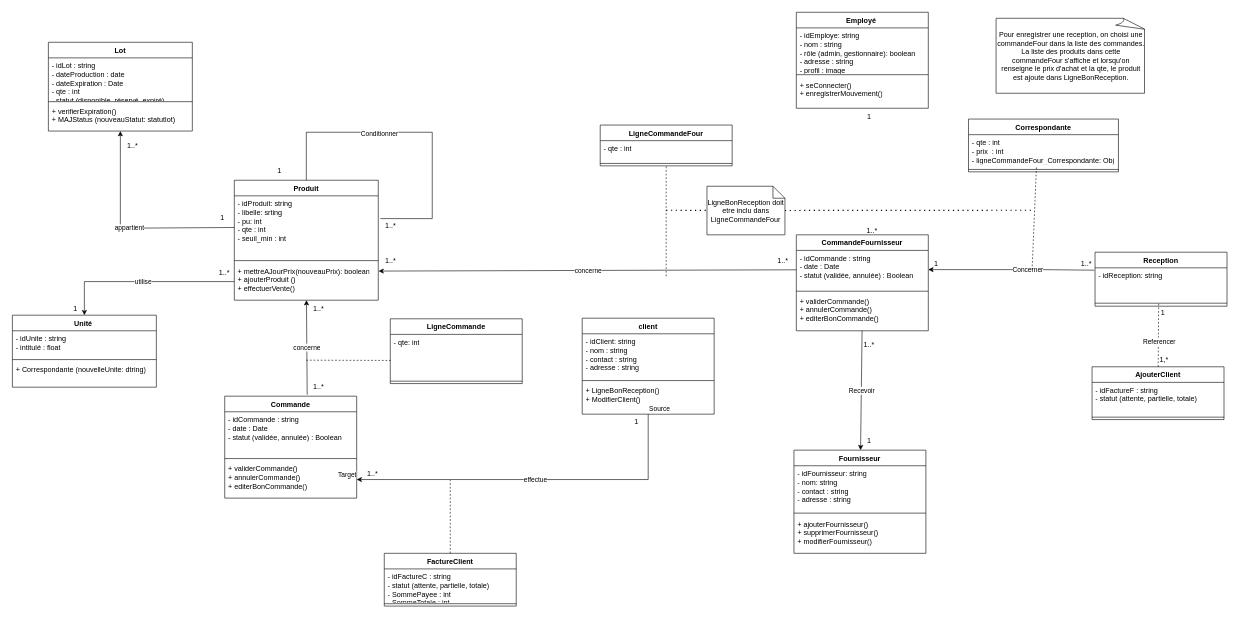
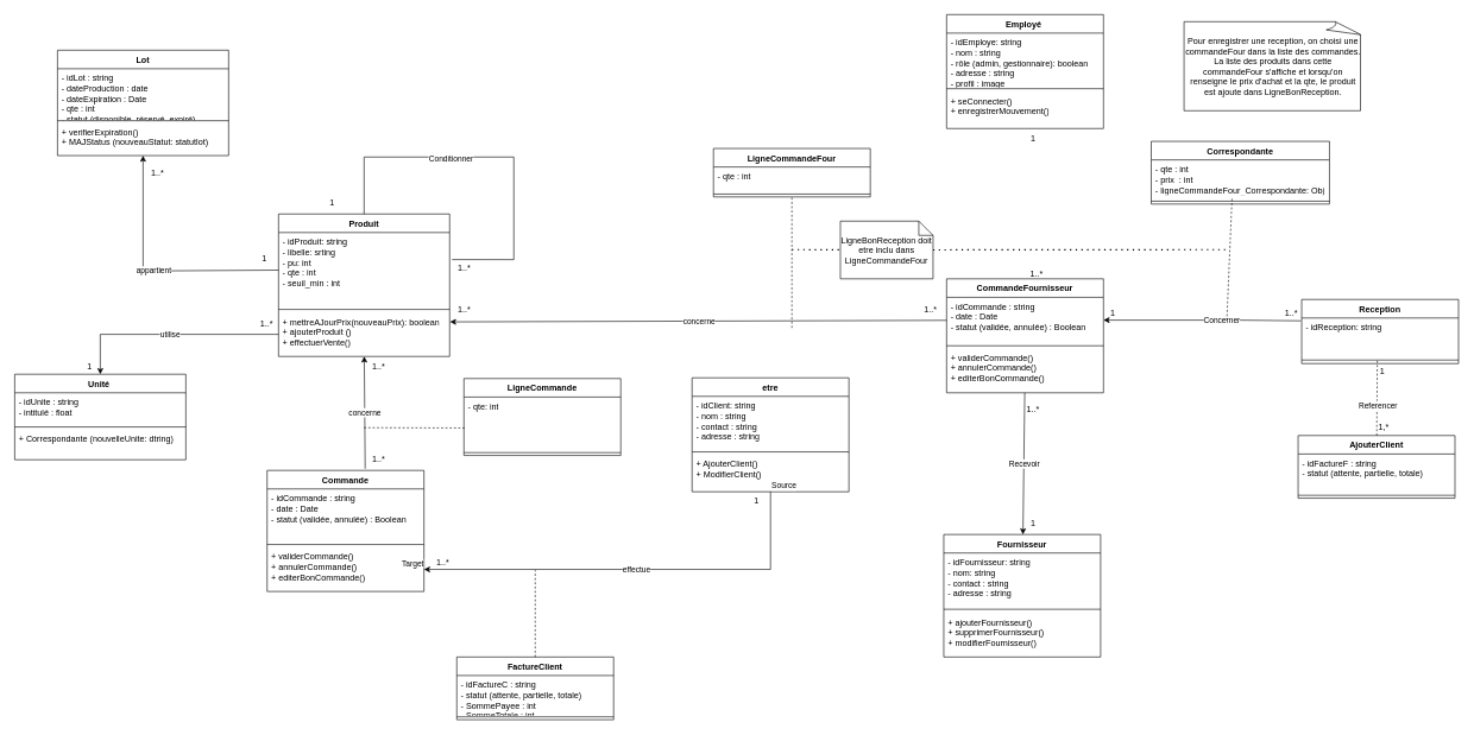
- <mxCell id="23" value="client" style="swimlane;fontStyle=1;align=center;verticalAlign=top;childLayout=stackLayout;horizontal=1;startSize=26;horizontalStack=0;resizeParent=1;resizeParentMax=0;resizeLast=0;collapsible=1;marginBottom=0;whiteSpace=wrap;html=1;" parent="1" vertex="1"><mxGeometry x="970" y="530" width="220" height="160" as="geometry" /></mxCell>
+ <mxCell id="23" value="etre" style="swimlane;fontStyle=1;align=center;verticalAlign=top;childLayout=stackLayout;horizontal=1;startSize=26;horizontalStack=0;resizeParent=1;resizeParentMax=0;resizeLast=0;collapsible=1;marginBottom=0;whiteSpace=wrap;html=1;" parent="1" vertex="1"><mxGeometry x="970" y="530" width="220" height="160" as="geometry" /></mxCell>
- <mxCell id="26" value="+ LigneBonReception()&lt;br&gt;+ ModifierClient()" style="text;strokeColor=none;fillColor=none;align=left;verticalAlign=top;spacingLeft=4;spacingRight=4;overflow=hidden;rotatable=0;points=[[0,0.5],[1,0.5]];portConstraint=eastwest;whiteSpace=wrap;html=1;" parent="23" vertex="1"><mxGeometry y="108" width="220" height="52" as="geometry" /></mxCell>
+ <mxCell id="26" value="+ AjouterClient()&lt;br&gt;+ ModifierClient()" style="text;strokeColor=none;fillColor=none;align=left;verticalAlign=top;spacingLeft=4;spacingRight=4;overflow=hidden;rotatable=0;points=[[0,0.5],[1,0.5]];portConstraint=eastwest;whiteSpace=wrap;html=1;" parent="23" vertex="1"><mxGeometry y="108" width="220" height="52" as="geometry" /></mxCell>
